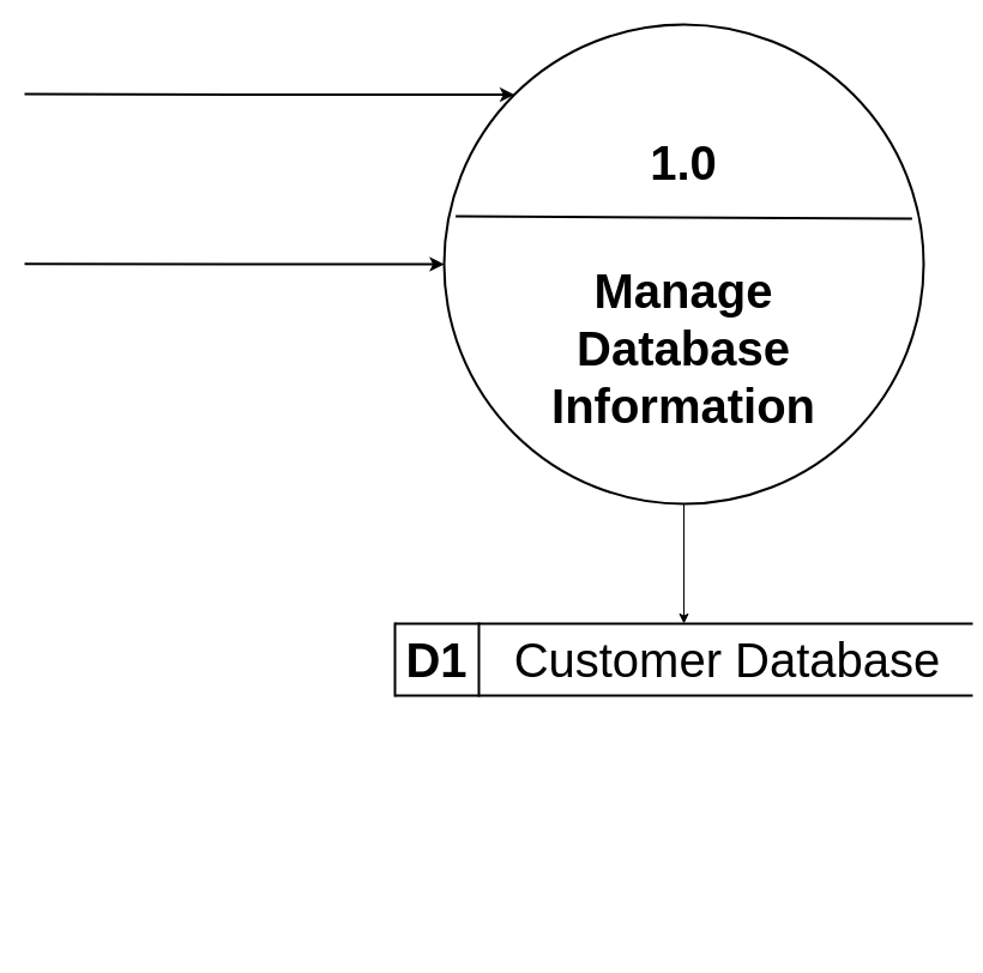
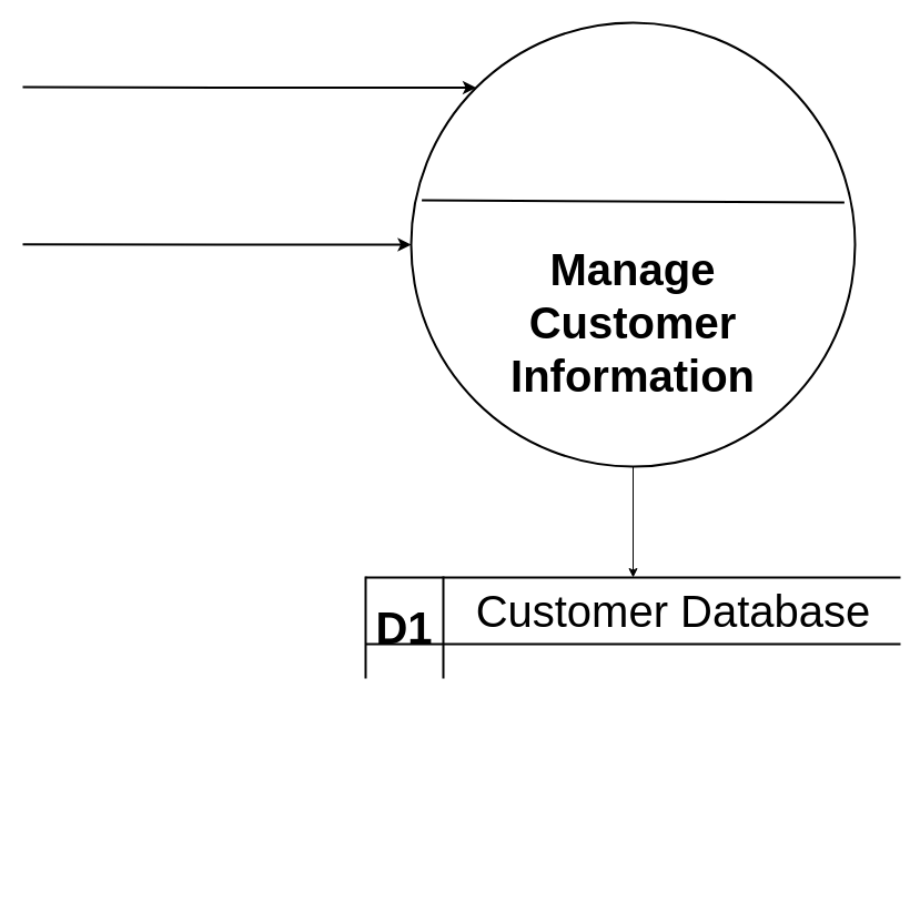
- <mxCell id="7" value="&lt;b&gt;&lt;font&gt;1.0&lt;/font&gt;&lt;/b&gt;" style="text;html=1;align=center;verticalAlign=middle;whiteSpace=wrap;rounded=0;fontSize=40;strokeWidth=2;" vertex="1" parent="1"><mxGeometry x="540" y="120" width="60" height="30" as="geometry" /></mxCell>
- <mxCell id="8" value="&lt;b&gt;&lt;font style=&quot;font-size: 40px;&quot;&gt;Manage Database Information&lt;/font&gt;&lt;/b&gt;" style="text;html=1;align=center;verticalAlign=middle;whiteSpace=wrap;rounded=0;strokeWidth=2;" vertex="1" parent="1"><mxGeometry x="470" y="210" width="200" height="160" as="geometry" /></mxCell>
+ <mxCell id="8" value="&lt;b&gt;&lt;font style=&quot;font-size: 40px;&quot;&gt;Manage Customer Information&lt;/font&gt;&lt;/b&gt;" style="text;html=1;align=center;verticalAlign=middle;whiteSpace=wrap;rounded=0;strokeWidth=2;" vertex="1" parent="1"><mxGeometry x="470" y="210" width="200" height="160" as="geometry" /></mxCell>
- <mxCell id="9" value="&lt;font style=&quot;font-size: 40px;&quot;&gt;D1&lt;/font&gt;" style="shape=partialRectangle;whiteSpace=wrap;html=1;top=0;bottom=0;fillColor=none;fontStyle=1;strokeWidth=2;" vertex="1" parent="1"><mxGeometry x="329" y="520" width="70" height="60" as="geometry" /></mxCell>
+ <mxCell id="9" value="&lt;font style=&quot;font-size: 40px;&quot;&gt;D1&lt;/font&gt;" style="shape=partialRectangle;whiteSpace=wrap;html=1;top=0;bottom=0;fillColor=none;fontStyle=1;strokeWidth=2;" vertex="1" parent="1"><mxGeometry x="329" y="520" width="70" height="90" as="geometry" /></mxCell>
